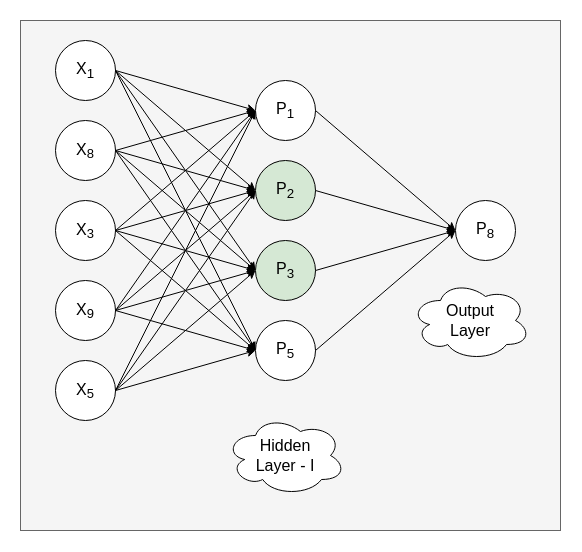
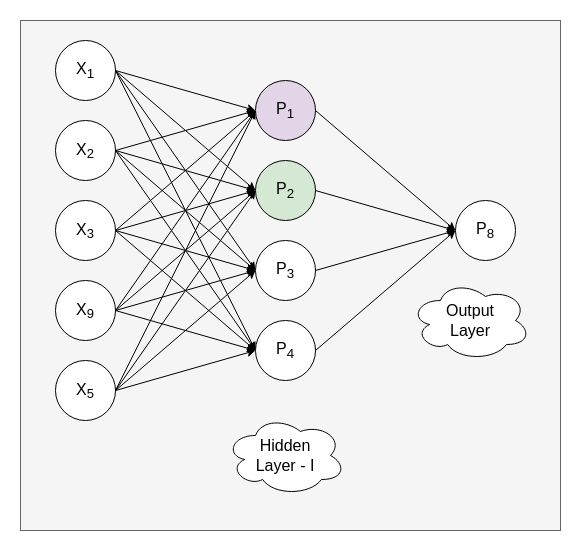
- <mxCell id="8" value="&lt;font style=&quot;font-size: 16px&quot;&gt;P&lt;sub&gt;1&lt;/sub&gt;&lt;/font&gt;" style="ellipse;whiteSpace=wrap;html=1;aspect=fixed;" parent="1" vertex="1"><mxGeometry x="255" y="80" width="60" height="60" as="geometry" /></mxCell>
+ <mxCell id="8" value="&lt;font style=&quot;font-size: 16px&quot;&gt;P&lt;sub&gt;1&lt;/sub&gt;&lt;/font&gt;" style="ellipse;whiteSpace=wrap;html=1;aspect=fixed;fillColor=#e1d5e7;" parent="1" vertex="1"><mxGeometry x="255" y="80" width="60" height="60" as="geometry" /></mxCell>
- <mxCell id="38" value="&lt;font style=&quot;font-size: 16px&quot;&gt;X&lt;/font&gt;&lt;sub&gt;&lt;font style=&quot;font-size: 13px&quot;&gt;8&lt;/font&gt;&lt;/sub&gt;" style="text;html=1;strokeColor=none;fillColor=none;align=center;verticalAlign=middle;whiteSpace=wrap;rounded=0;" parent="1" vertex="1"><mxGeometry x="65" y="140" width="40" height="20" as="geometry" /></mxCell>
+ <mxCell id="38" value="&lt;font style=&quot;font-size: 16px&quot;&gt;X&lt;/font&gt;&lt;sub&gt;&lt;font style=&quot;font-size: 13px&quot;&gt;2&lt;/font&gt;&lt;/sub&gt;" style="text;html=1;strokeColor=none;fillColor=none;align=center;verticalAlign=middle;whiteSpace=wrap;rounded=0;" parent="1" vertex="1"><mxGeometry x="65" y="140" width="40" height="20" as="geometry" /></mxCell>
- <mxCell id="10" value="&lt;font style=&quot;font-size: 16px&quot;&gt;P&lt;sub&gt;3&lt;/sub&gt;&lt;/font&gt;" style="ellipse;whiteSpace=wrap;html=1;aspect=fixed;fillColor=#d5e8d4;" parent="1" vertex="1"><mxGeometry x="255" y="240" width="60" height="60" as="geometry" /></mxCell>
+ <mxCell id="10" value="&lt;font style=&quot;font-size: 16px&quot;&gt;P&lt;sub&gt;3&lt;/sub&gt;&lt;/font&gt;" style="ellipse;whiteSpace=wrap;html=1;aspect=fixed;" parent="1" vertex="1"><mxGeometry x="255" y="240" width="60" height="60" as="geometry" /></mxCell>
- <mxCell id="11" value="&lt;font style=&quot;font-size: 16px&quot;&gt;P&lt;sub&gt;5&lt;/sub&gt;&lt;/font&gt;" style="ellipse;whiteSpace=wrap;html=1;aspect=fixed;" parent="1" vertex="1"><mxGeometry x="255" y="320" width="60" height="60" as="geometry" /></mxCell>
+ <mxCell id="11" value="&lt;font style=&quot;font-size: 16px&quot;&gt;P&lt;sub&gt;4&lt;/sub&gt;&lt;/font&gt;" style="ellipse;whiteSpace=wrap;html=1;aspect=fixed;" parent="1" vertex="1"><mxGeometry x="255" y="320" width="60" height="60" as="geometry" /></mxCell>
